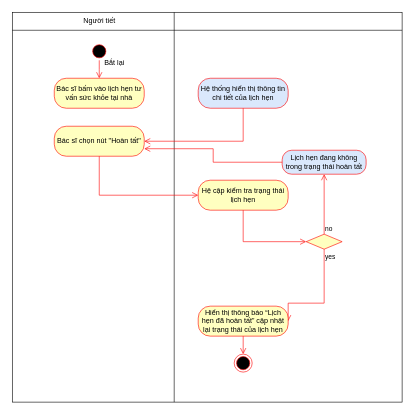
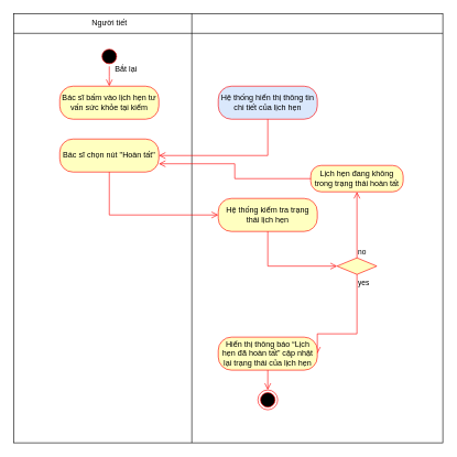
- <mxCell id="10" value="&lt;span style=&quot;white-space-collapse: preserve;&quot;&gt;Bác sĩ bấm vào lịch hẹn tư vấn sức khỏe tại nhà&lt;/span&gt;" style="rounded=1;whiteSpace=wrap;html=1;arcSize=40;fontColor=#000000;fillColor=#ffffc0;strokeColor=#ff0000;" vertex="1" parent="1"><mxGeometry x="90" y="130" width="150" height="50" as="geometry" /></mxCell>
+ <mxCell id="10" value="&lt;span style=&quot;white-space-collapse: preserve;&quot;&gt;Bác sĩ bấm vào lịch hẹn tư vấn sức khỏe tại kiểm&lt;/span&gt;" style="rounded=1;whiteSpace=wrap;html=1;arcSize=40;fontColor=#000000;fillColor=#ffffc0;strokeColor=#ff0000;" vertex="1" parent="1"><mxGeometry x="90" y="130" width="150" height="50" as="geometry" /></mxCell>
- <mxCell id="22" value="&lt;span id=&quot;docs-internal-guid-47201fea-7fff-067b-a398-65f8c555d86c&quot;&gt;&lt;span style=&quot;background-color: transparent; font-variant-numeric: normal; font-variant-east-asian: normal; font-variant-alternates: normal; font-variant-position: normal; vertical-align: baseline; white-space-collapse: preserve;&quot;&gt;&lt;font face=&quot;Helvetica&quot; style=&quot;font-size: 12px;&quot;&gt;Lịch hẹn đang không trong trạng thái hoàn tất&lt;/font&gt;&lt;/span&gt;&lt;/span&gt;" style="rounded=1;whiteSpace=wrap;html=1;arcSize=40;fontColor=#000000;fillColor=#dae8fc;strokeColor=#ff0000;" vertex="1" parent="1"><mxGeometry x="470" y="250" width="140" height="40" as="geometry" /></mxCell>
+ <mxCell id="22" value="&lt;span id=&quot;docs-internal-guid-47201fea-7fff-067b-a398-65f8c555d86c&quot;&gt;&lt;span style=&quot;background-color: transparent; font-variant-numeric: normal; font-variant-east-asian: normal; font-variant-alternates: normal; font-variant-position: normal; vertical-align: baseline; white-space-collapse: preserve;&quot;&gt;&lt;font face=&quot;Helvetica&quot; style=&quot;font-size: 12px;&quot;&gt;Lịch hẹn đang không trong trạng thái hoàn tất&lt;/font&gt;&lt;/span&gt;&lt;/span&gt;" style="rounded=1;whiteSpace=wrap;html=1;arcSize=40;fontColor=#000000;fillColor=#ffffc0;strokeColor=#ff0000;" vertex="1" parent="1"><mxGeometry x="470" y="250" width="140" height="40" as="geometry" /></mxCell>
- <mxCell id="14" value="Hệ cập kiểm tra trạng thái lịch hẹn" style="rounded=1;whiteSpace=wrap;html=1;arcSize=40;fontColor=#000000;fillColor=#ffffc0;strokeColor=#ff0000;" vertex="1" parent="1"><mxGeometry x="330" y="300" width="150" height="50" as="geometry" /></mxCell>
+ <mxCell id="14" value="Hệ thống kiểm tra trạng thái lịch hẹn" style="rounded=1;whiteSpace=wrap;html=1;arcSize=40;fontColor=#000000;fillColor=#ffffc0;strokeColor=#ff0000;" vertex="1" parent="1"><mxGeometry x="330" y="300" width="150" height="50" as="geometry" /></mxCell>
